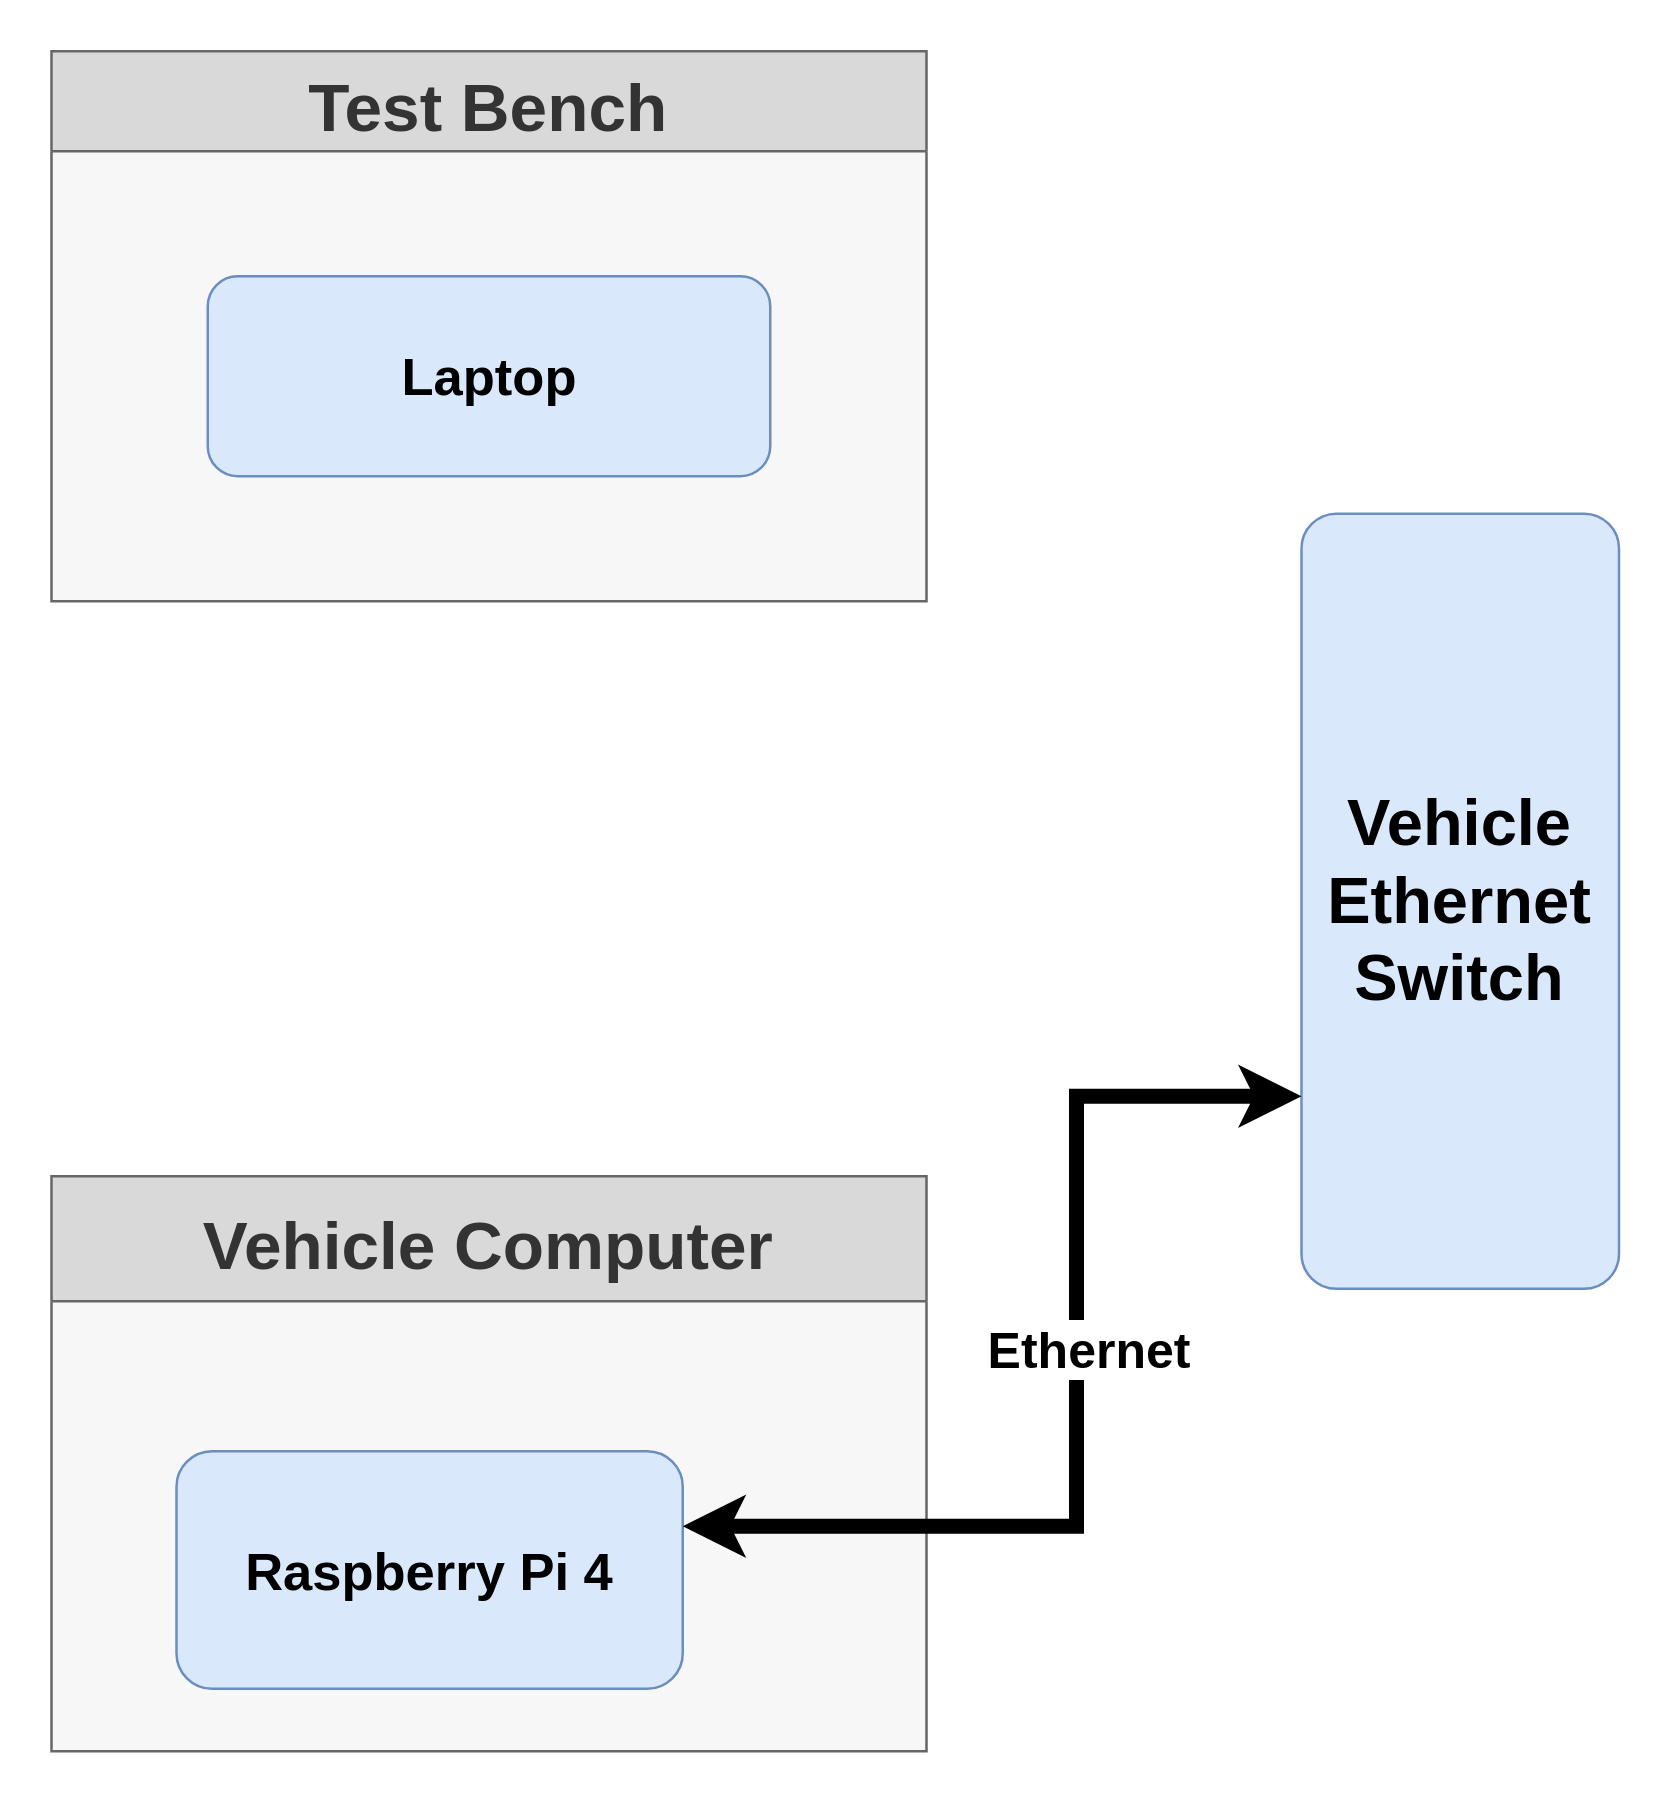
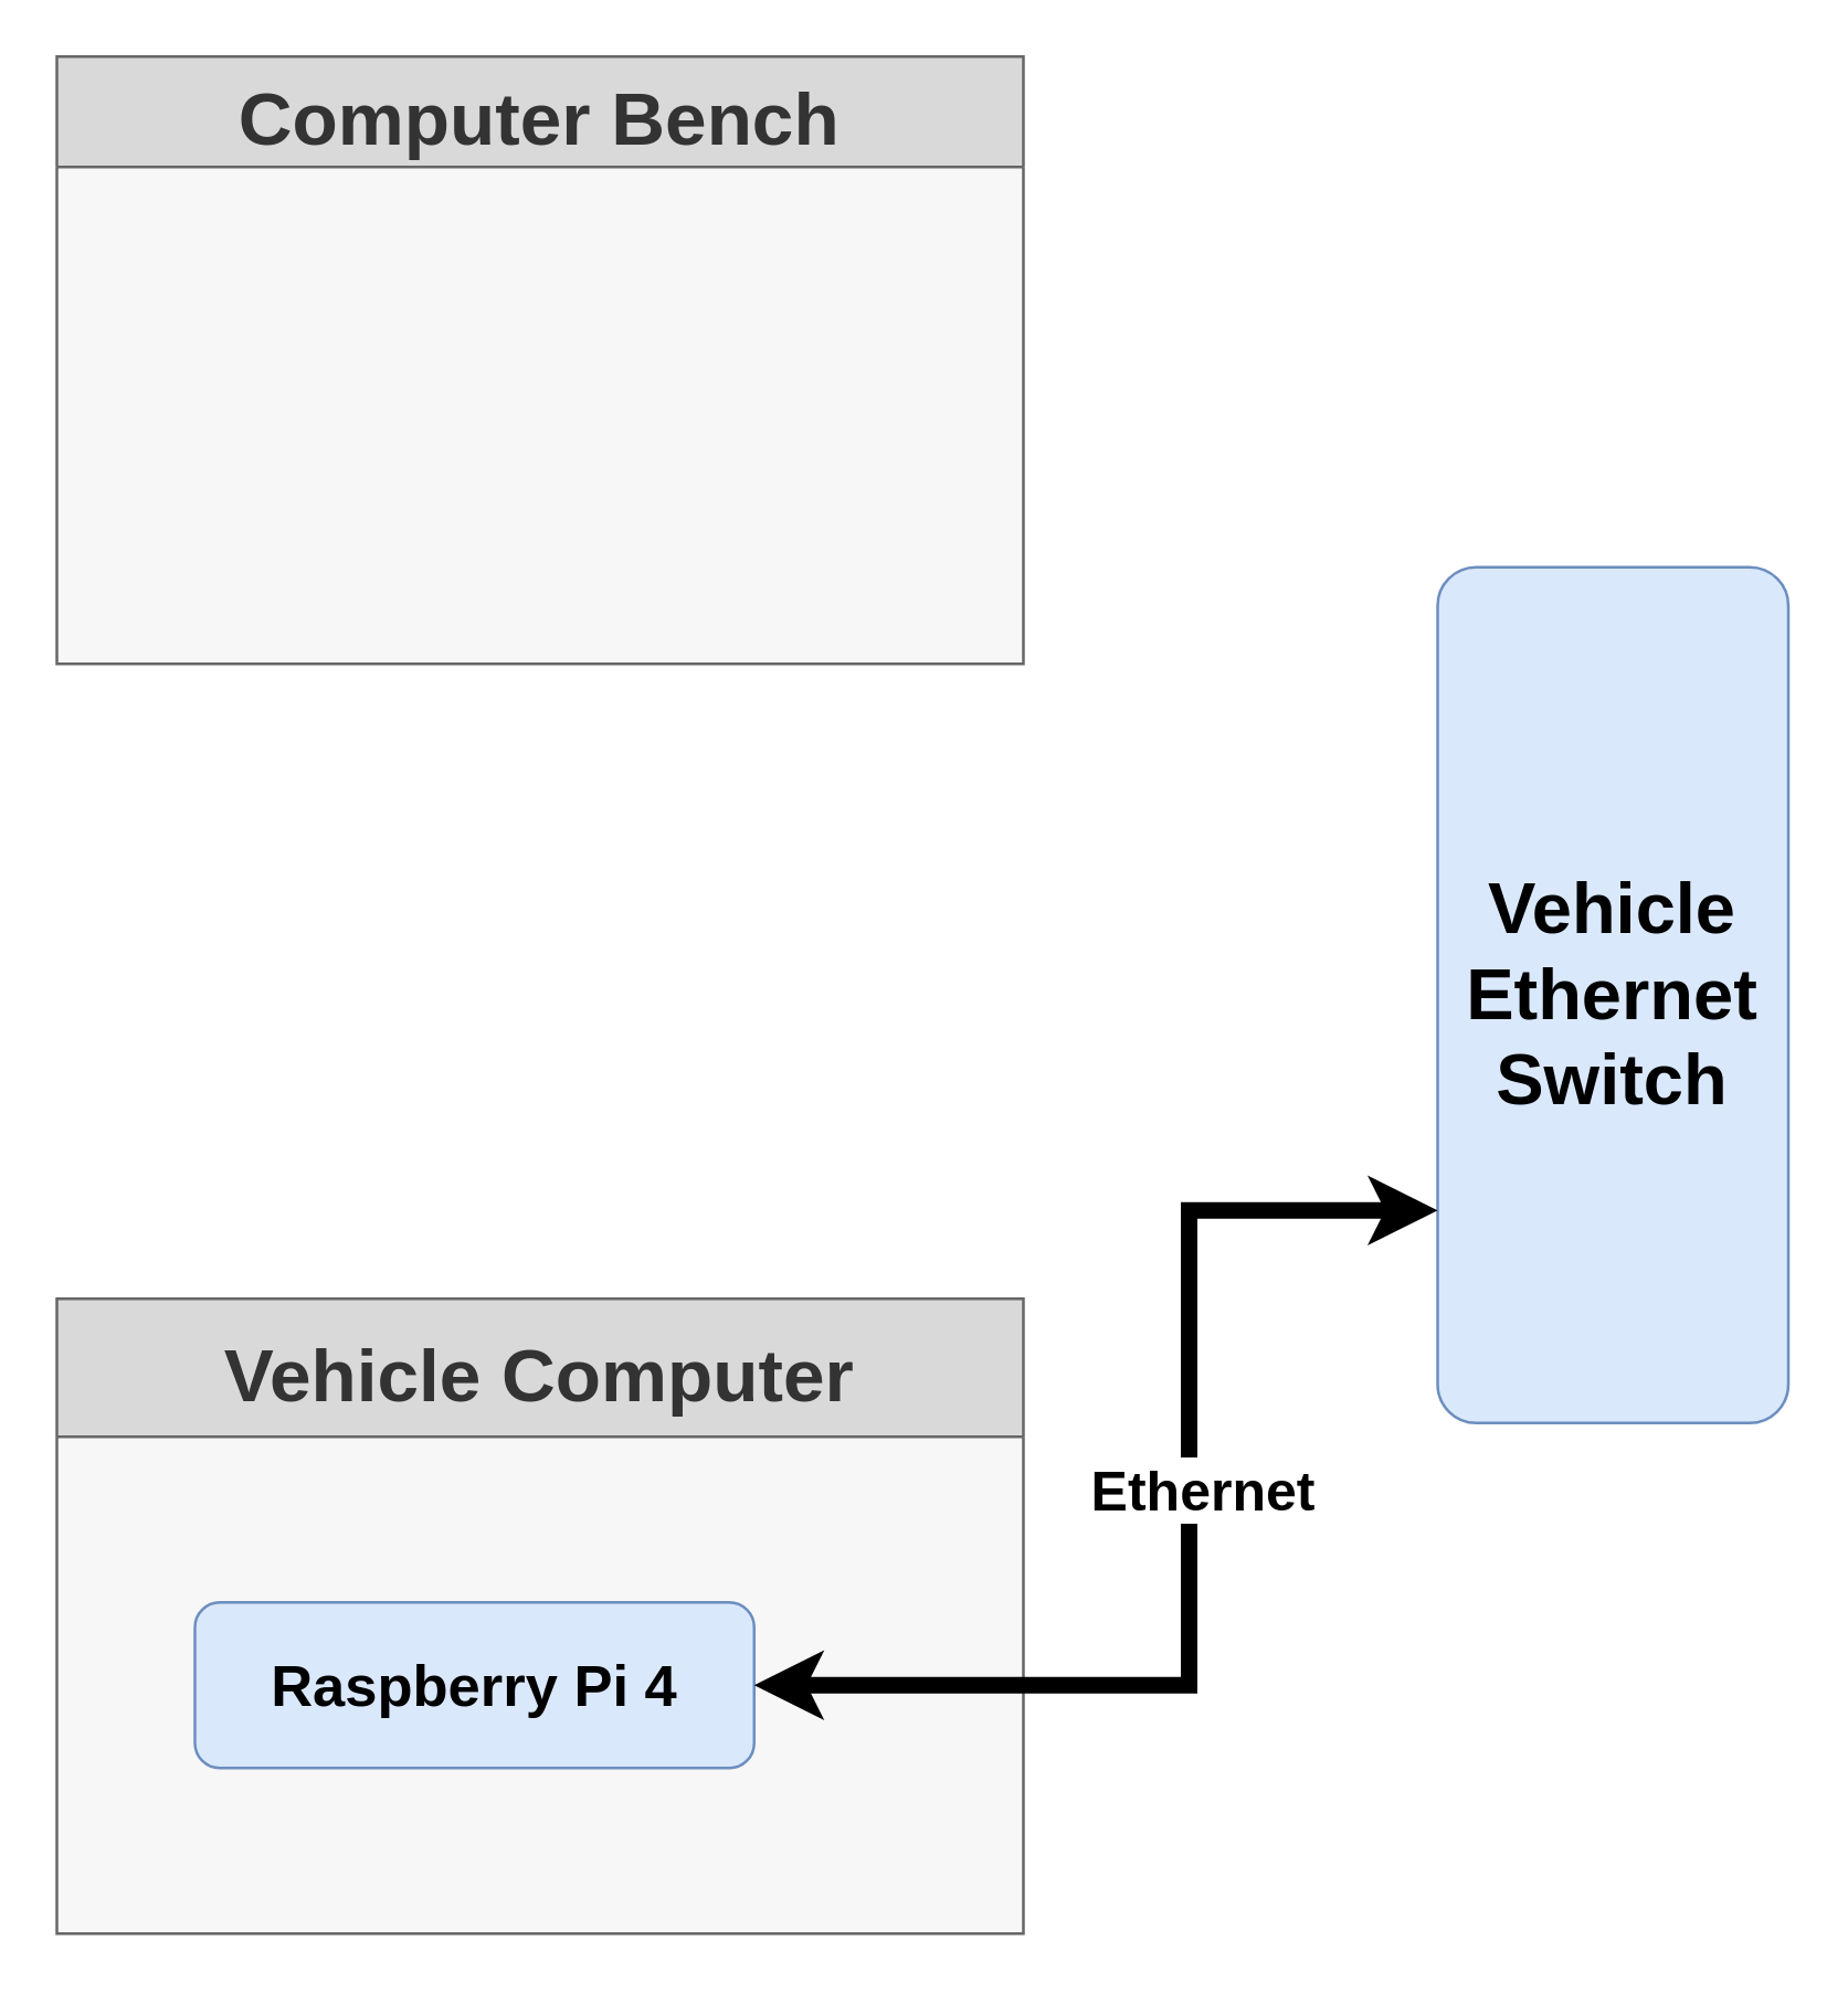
- <mxCell id="4" value="Test Bench" style="swimlane;strokeColor=#666666;fontColor=#333333;fontSize=27;startSize=40;swimlaneFillColor=#F7F7F7;fillColor=#D9D9D9;" parent="1" vertex="1"><mxGeometry x="20" y="20" width="350" height="220" as="geometry" /></mxCell>
+ <mxCell id="4" value="Computer Bench" style="swimlane;strokeColor=#666666;fontColor=#333333;fontSize=27;startSize=40;swimlaneFillColor=#F7F7F7;fillColor=#D9D9D9;" parent="1" vertex="1"><mxGeometry x="20" y="20" width="350" height="220" as="geometry" /></mxCell>
- <mxCell id="5" value="Laptop" style="rounded=1;whiteSpace=wrap;html=1;fontStyle=1;fontSize=21;fillColor=#dae8fc;strokeColor=#6c8ebf;" parent="4" vertex="1"><mxGeometry x="62.5" y="90" width="225" height="80" as="geometry" /></mxCell>
- <mxCell id="3" value="Raspberry Pi 4" style="rounded=1;whiteSpace=wrap;html=1;fontStyle=1;fontSize=21;fillColor=#dae8fc;strokeColor=#6c8ebf;" parent="2" vertex="1"><mxGeometry x="50" y="110" width="202.5" height="95" as="geometry" /></mxCell>
+ <mxCell id="3" value="Raspberry Pi 4" style="rounded=1;whiteSpace=wrap;html=1;fontStyle=1;fontSize=21;fillColor=#dae8fc;strokeColor=#6c8ebf;" parent="2" vertex="1"><mxGeometry x="50" y="110" width="202.5" height="60" as="geometry" /></mxCell>
